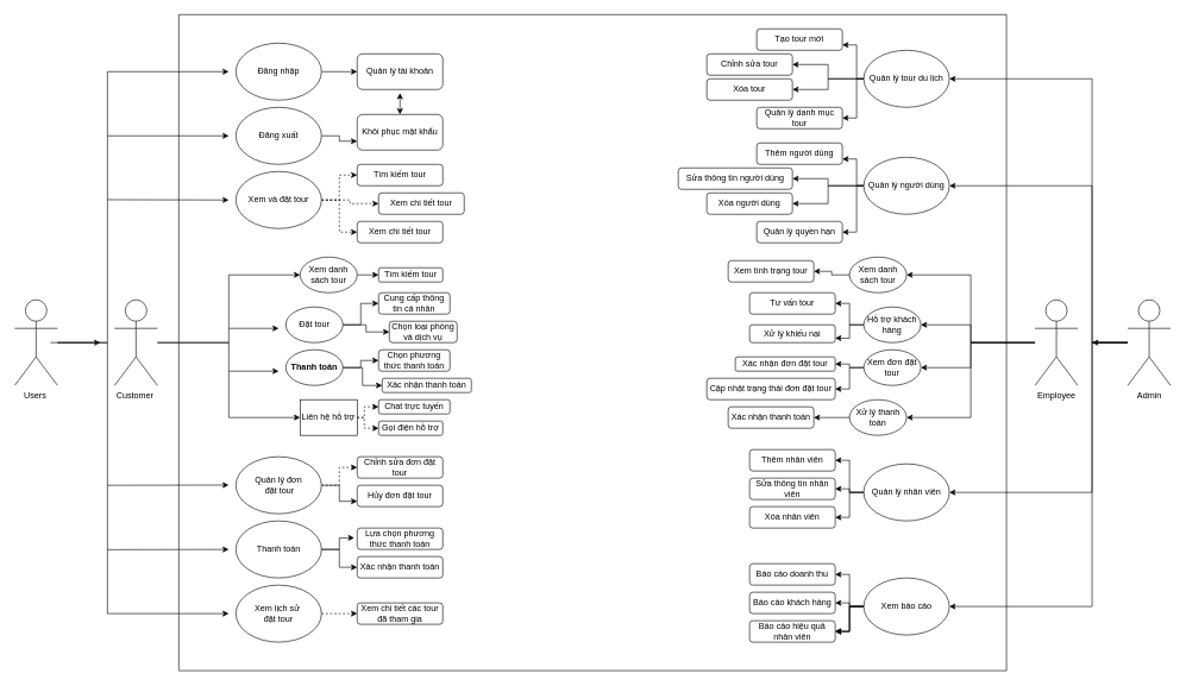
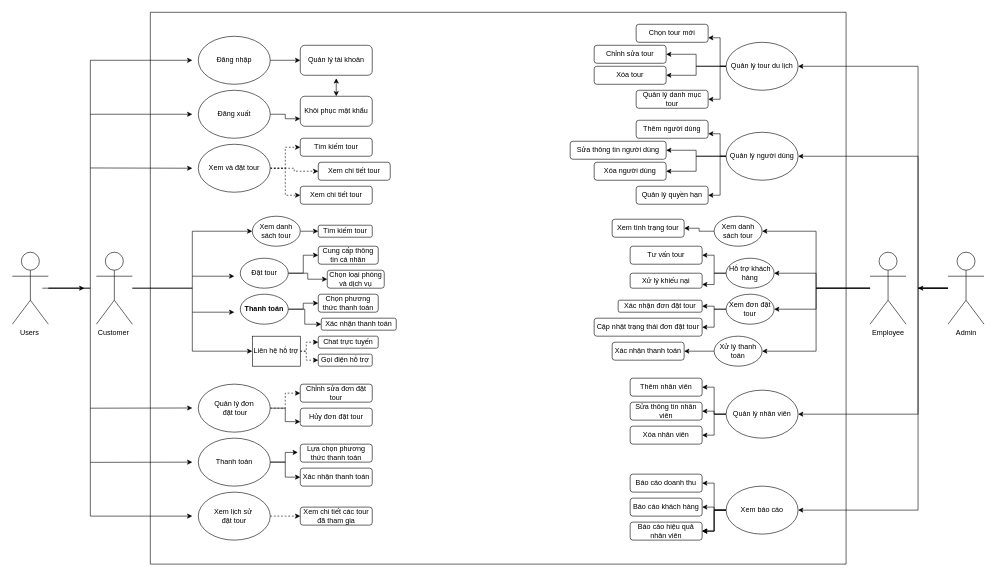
- <mxCell id="70" value="Tạo tour mới" style="rounded=1;whiteSpace=wrap;html=1;" vertex="1" parent="2"><mxGeometry x="810" y="20" width="120" height="30" as="geometry" /></mxCell>
+ <mxCell id="70" value="Chọn tour mới" style="rounded=1;whiteSpace=wrap;html=1;" vertex="1" parent="2"><mxGeometry x="810" y="20" width="120" height="30" as="geometry" /></mxCell>
